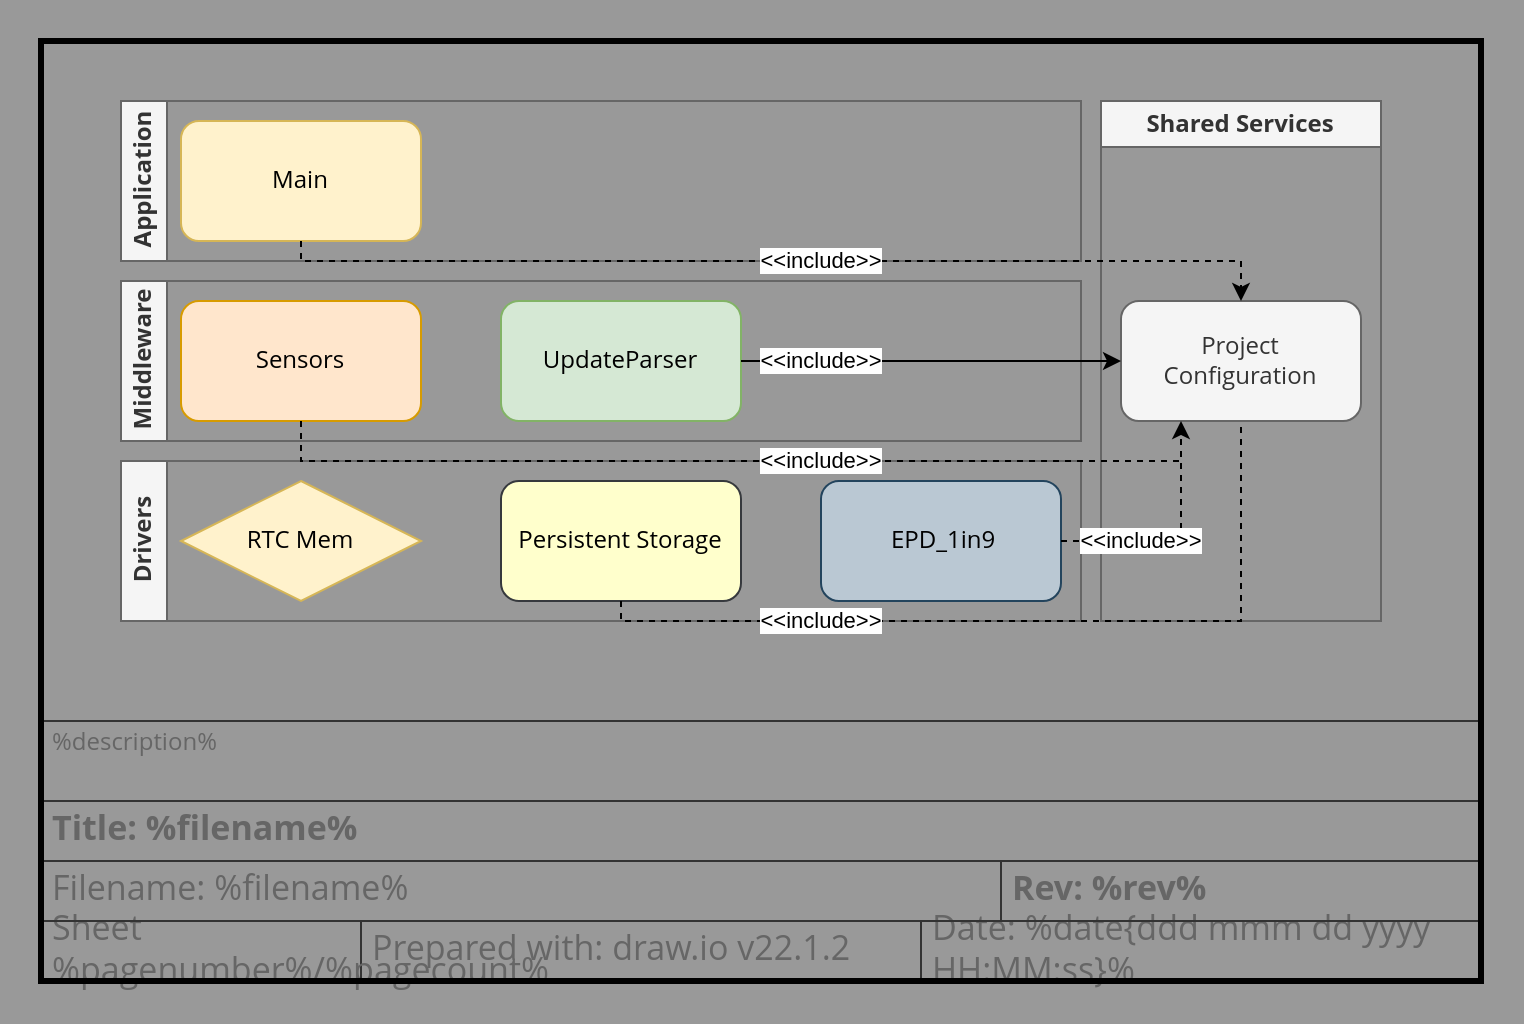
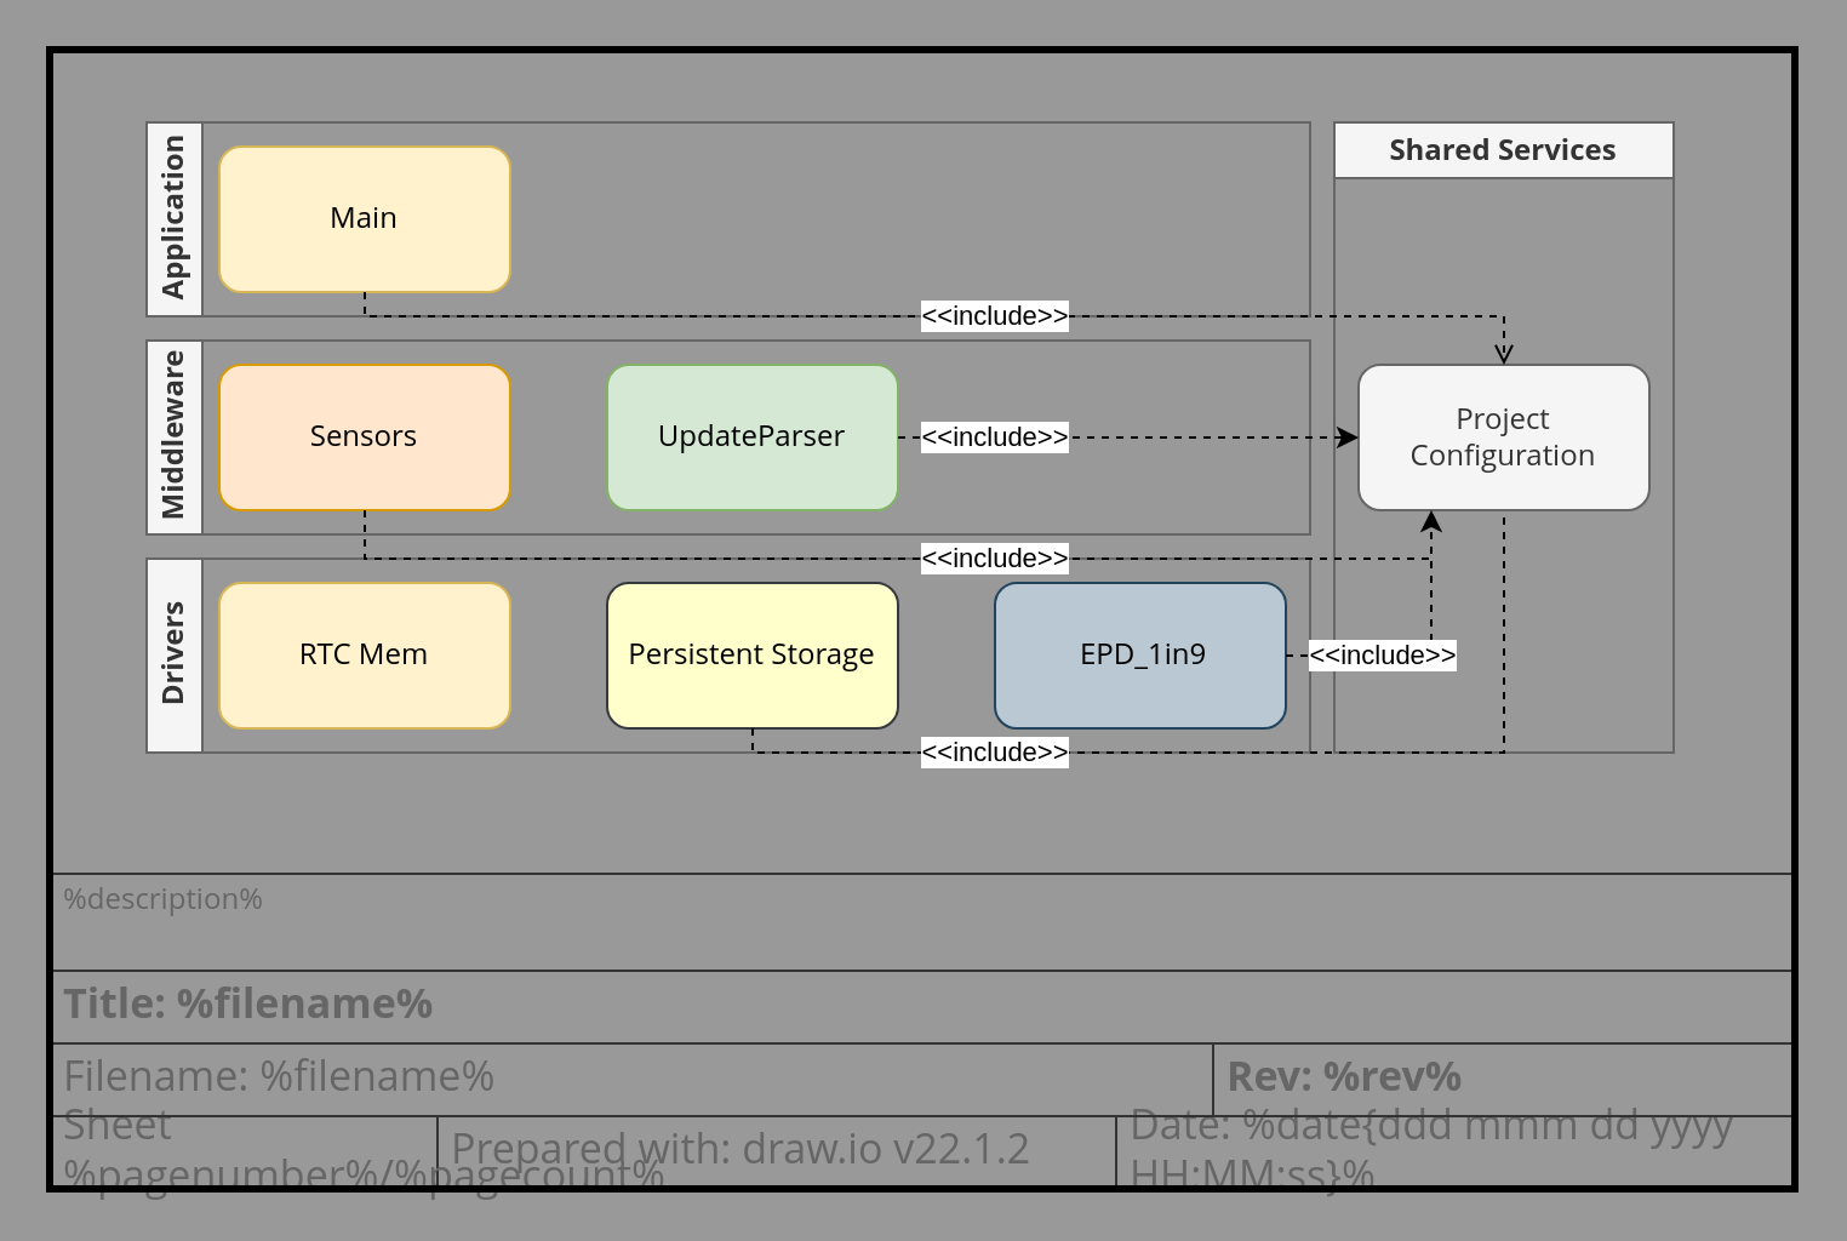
- <mxCell id="23" value="&amp;lt;&amp;lt;include&amp;gt;&amp;gt;" style="edgeStyle=orthogonalEdgeStyle;rounded=0;orthogonalLoop=1;jettySize=auto;html=1;dashed=1;" edge="1" parent="11" source="22" target="13"><mxGeometry x="0.08" relative="1" as="geometry"><mxPoint x="-30" y="100" as="sourcePoint" /><mxPoint x="630" as="targetPoint" y="160" /><Array as="points"><mxPoint x="150" y="130" /><mxPoint x="620" y="130" /></Array><mxPoint as="offset" /></mxGeometry></mxCell>
+ <mxCell id="23" value="&amp;lt;&amp;lt;include&amp;gt;&amp;gt;" style="edgeStyle=orthogonalEdgeStyle;rounded=0;orthogonalLoop=1;jettySize=auto;html=1;dashed=1;endArrow=open;" edge="1" parent="11" source="22" target="13"><mxGeometry x="0.08" relative="1" as="geometry"><mxPoint x="-30" y="100" as="sourcePoint" /><mxPoint x="630" as="targetPoint" y="160" /><Array as="points"><mxPoint x="150" y="130" /><mxPoint x="620" y="130" /></Array><mxPoint as="offset" /></mxGeometry></mxCell>
- <mxCell id="25" value="&amp;lt;&amp;lt;include&amp;gt;&amp;gt;" style="edgeStyle=orthogonalEdgeStyle;rounded=0;orthogonalLoop=1;jettySize=auto;html=1;dashed=0;" edge="1" parent="11" source="19" target="13"><mxGeometry x="-0.579" relative="1" as="geometry"><mxPoint x="-90" y="190" as="sourcePoint" /><mxPoint x="650" y="180" as="targetPoint" /><mxPoint as="offset" /></mxGeometry></mxCell>
+ <mxCell id="25" value="&amp;lt;&amp;lt;include&amp;gt;&amp;gt;" style="edgeStyle=orthogonalEdgeStyle;rounded=0;orthogonalLoop=1;jettySize=auto;html=1;dashed=1;" edge="1" parent="11" source="19" target="13"><mxGeometry x="-0.579" relative="1" as="geometry"><mxPoint x="-90" y="190" as="sourcePoint" /><mxPoint x="650" y="180" as="targetPoint" /><mxPoint as="offset" /></mxGeometry></mxCell>
- <mxCell id="17" value="RTC Mem" style="rhombus;whiteSpace=wrap;html=1;fontFamily=Open Sans;fillColor=#fff2cc;strokeColor=#d6b656;" parent="14" vertex="1"><mxGeometry x="30" y="10" width="120" height="60" as="geometry" /></mxCell>
+ <mxCell id="17" value="RTC Mem" style="rounded=1;whiteSpace=wrap;html=1;fontFamily=Open Sans;fillColor=#fff2cc;strokeColor=#d6b656;" parent="14" vertex="1"><mxGeometry x="30" y="10" width="120" height="60" as="geometry" /></mxCell>
